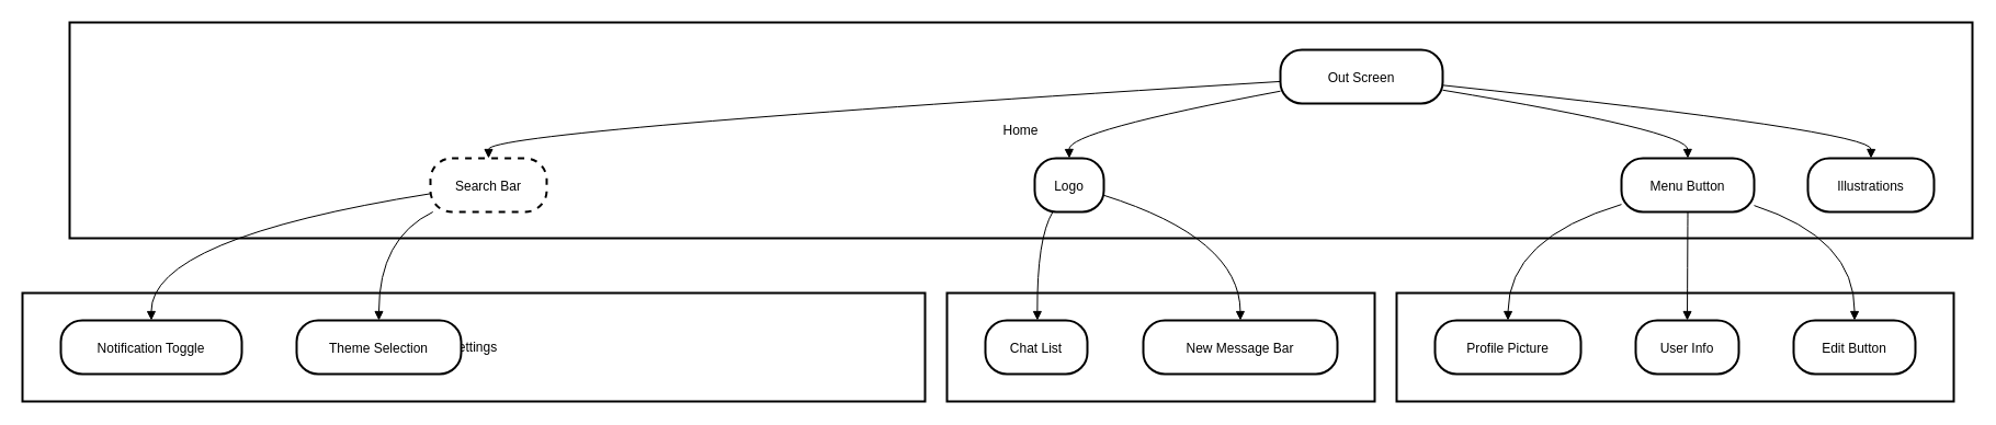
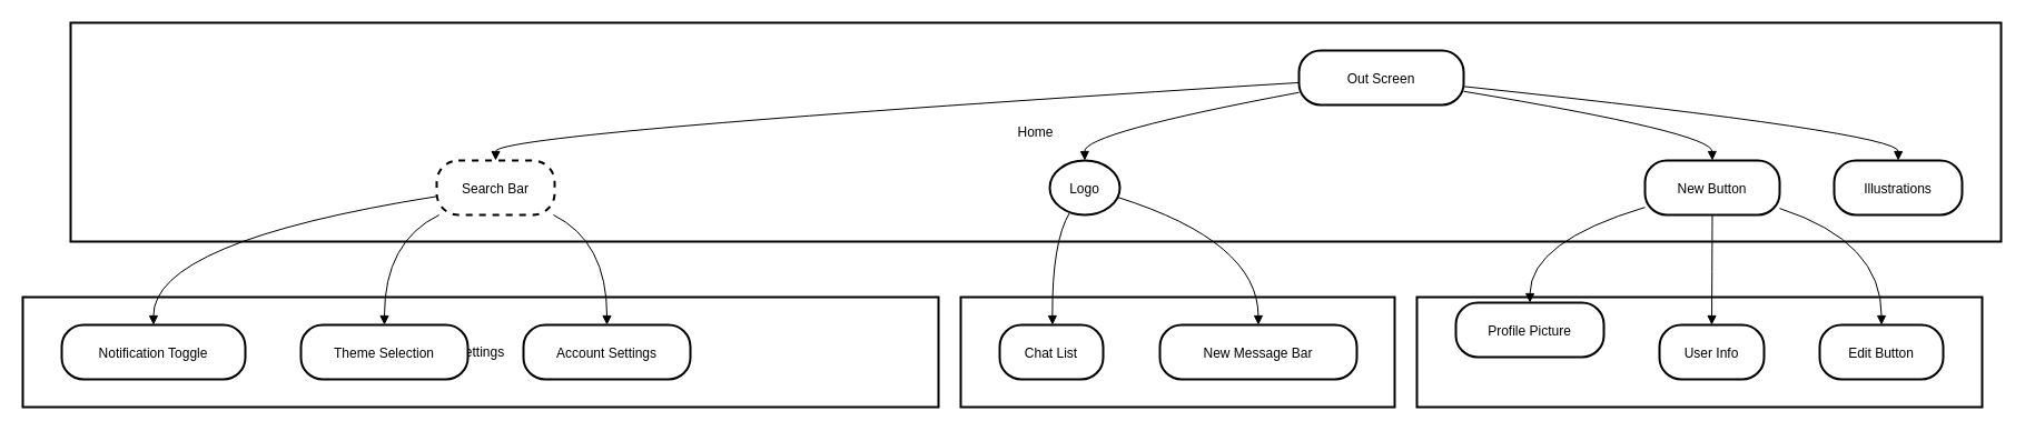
- <mxCell id="8" value="Logo" style="rounded=1;arcSize=40;strokeWidth=2" vertex="1" parent="1"><mxGeometry x="943" y="144" width="63" height="49" as="geometry" /></mxCell>
+ <mxCell id="8" value="Logo" style="ellipse;arcSize=40;strokeWidth=2;" vertex="1" parent="1"><mxGeometry x="943" y="144" width="63" height="49" as="geometry" /></mxCell>
- <mxCell id="7" value="Menu Button" style="rounded=1;arcSize=40;strokeWidth=2" vertex="1" parent="1"><mxGeometry x="1478" y="144" width="121" height="49" as="geometry" /></mxCell>
+ <mxCell id="7" value="New Button" style="rounded=1;arcSize=40;strokeWidth=2" vertex="1" parent="1"><mxGeometry x="1478" y="144" width="121" height="49" as="geometry" /></mxCell>
+ <mxCell id="30" value="" style="curved=1;startArrow=none;endArrow=block;exitX=0.97;exitY=0.98;entryX=0.5;entryY=0;" edge="1" parent="1" source="9" target="18"><mxGeometry relative="1" as="geometry"><Array as="points"><mxPoint x="545" y="217" /></Array></mxGeometry></mxCell>
+ <mxCell id="18" value="Account Settings" style="rounded=1;arcSize=40;strokeWidth=2" vertex="1" parent="1"><mxGeometry x="470" y="292" width="150" height="49" as="geometry" /></mxCell>
- <mxCell id="11" value="Profile Picture" style="rounded=1;arcSize=40;strokeWidth=2" vertex="1" parent="1"><mxGeometry x="1308" y="292" width="133" height="49" as="geometry" /></mxCell>
+ <mxCell id="11" value="Profile Picture" style="rounded=1;arcSize=40;strokeWidth=2" vertex="1" parent="1"><mxGeometry x="1308" y="272" width="133" height="49" as="geometry" /></mxCell>
